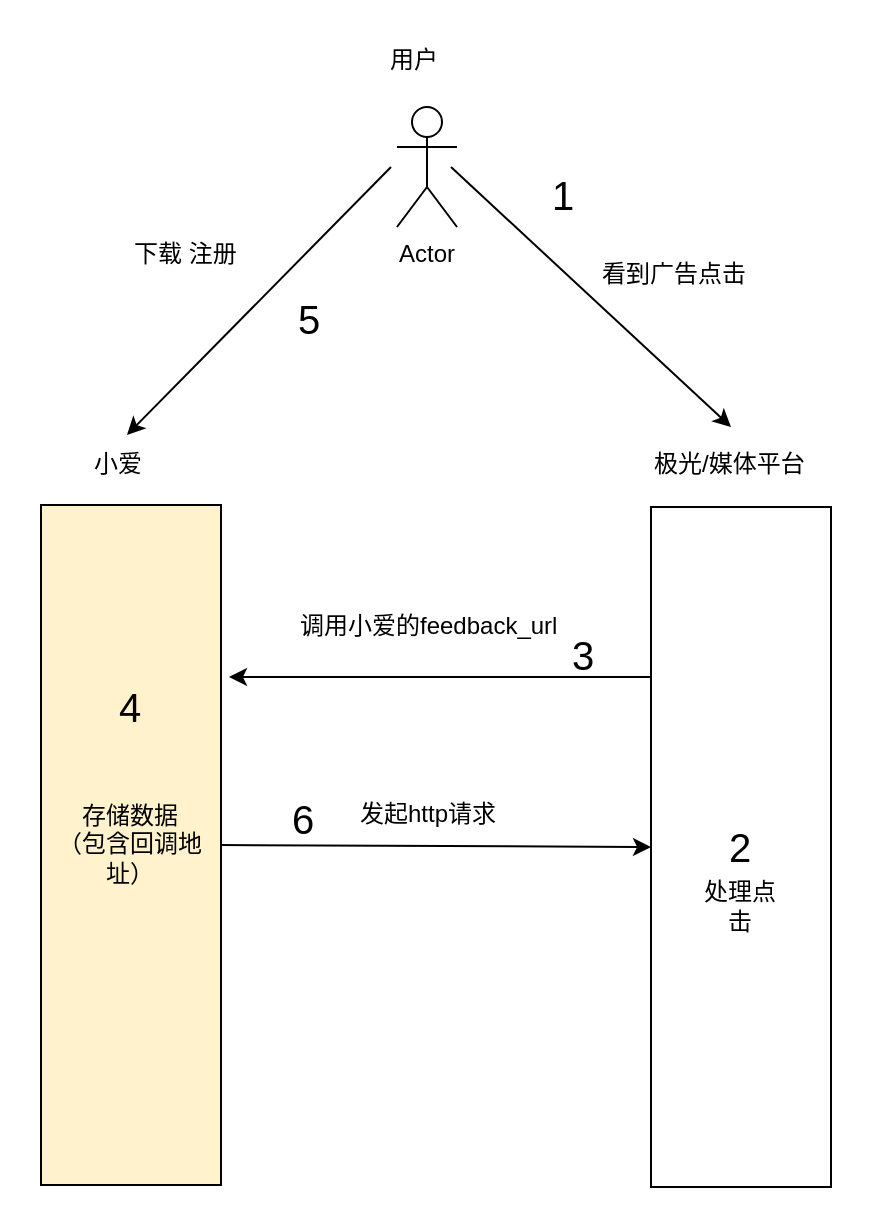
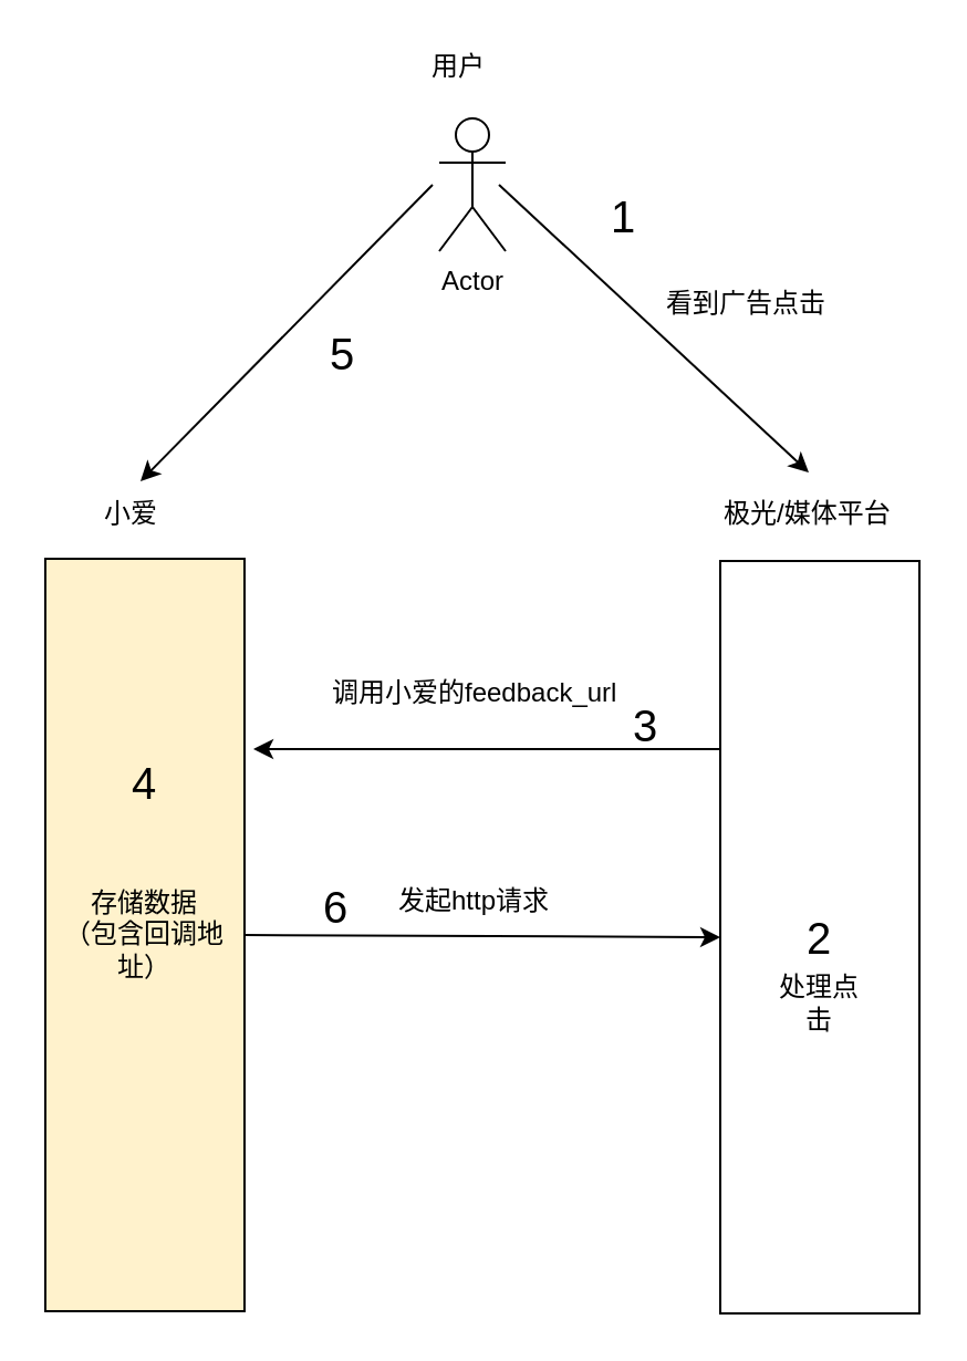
- <mxCell id="13" value="下载 注册" style="text;html=1;resizable=0;points=[];autosize=1;align=left;verticalAlign=top;spacingTop=-4;" vertex="1" parent="1"><mxGeometry x="65" y="117" width="70" height="20" as="geometry" /></mxCell>
